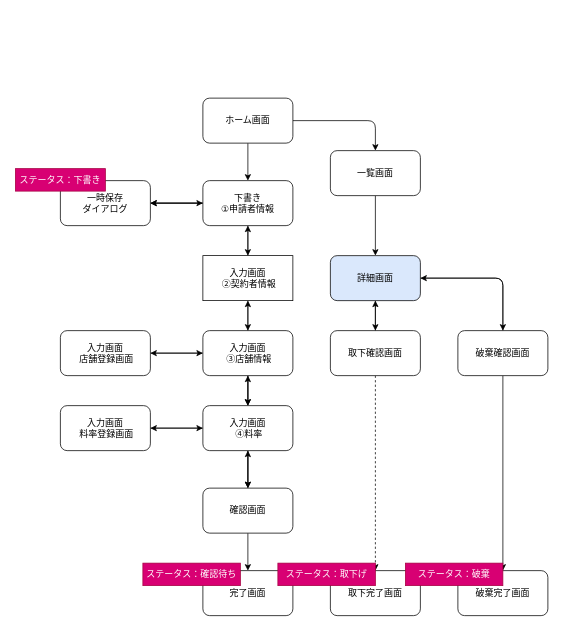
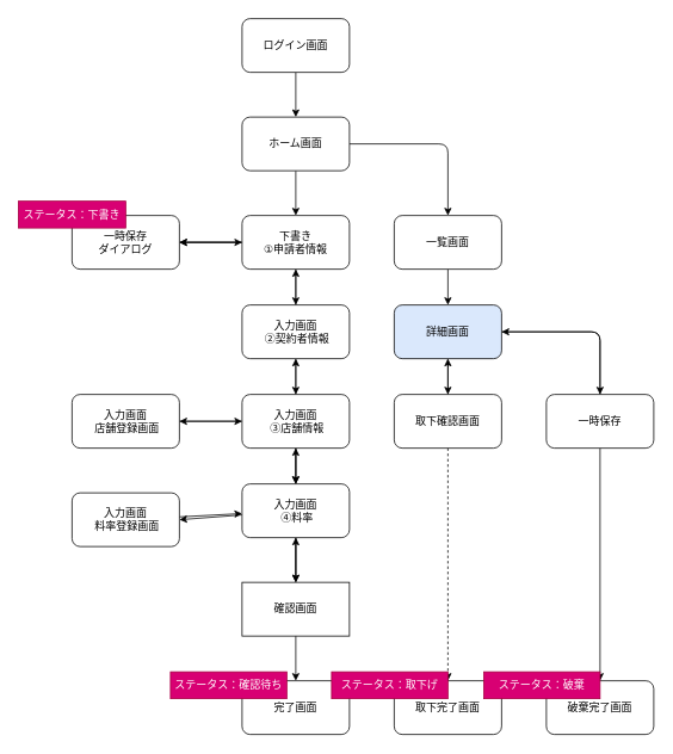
+ <mxCell id="3" value="ログイン画面" style="rounded=1;whiteSpace=wrap;html=1;" vertex="1" parent="1"><mxGeometry x="270" y="20" width="120" height="60" as="geometry" /></mxCell>
+ <mxCell id="2" value="" style="edgeStyle=none;html=1;" edge="1" parent="1" source="3" target="6"><mxGeometry relative="1" as="geometry" /></mxCell>
- <mxCell id="37" value="一覧画面" style="rounded=1;whiteSpace=wrap;html=1;" vertex="1" parent="1"><mxGeometry x="440" y="200" width="120" height="60" as="geometry" /></mxCell>
+ <mxCell id="37" value="一覧画面" style="rounded=1;whiteSpace=wrap;html=1;" vertex="1" parent="1"><mxGeometry x="440" y="240" width="120" height="60" as="geometry" /></mxCell>
- <mxCell id="13" value="入力画面&lt;br&gt;&amp;nbsp;②契約者情報" style="whiteSpace=wrap;html=1;rounded=0;" vertex="1" parent="1"><mxGeometry x="270" y="340" width="120" height="60" as="geometry" /></mxCell>
+ <mxCell id="13" value="入力画面&lt;br&gt;&amp;nbsp;②契約者情報" style="rounded=1;whiteSpace=wrap;html=1;" vertex="1" parent="1"><mxGeometry x="270" y="340" width="120" height="60" as="geometry" /></mxCell>
- <mxCell id="46" value="破棄確認画面" style="rounded=1;whiteSpace=wrap;html=1;" vertex="1" parent="1"><mxGeometry x="610" y="440" width="120" height="60" as="geometry" /></mxCell>
+ <mxCell id="46" value="一時保存" style="rounded=1;whiteSpace=wrap;html=1;" vertex="1" parent="1"><mxGeometry x="610" y="440" width="120" height="60" as="geometry" /></mxCell>
- <mxCell id="33" value="入力画面&lt;br&gt;&amp;nbsp;料率登録画面" style="rounded=1;whiteSpace=wrap;html=1;" vertex="1" parent="1"><mxGeometry x="80" y="540" width="120" height="60" as="geometry" /></mxCell>
+ <mxCell id="33" value="入力画面&lt;br&gt;&amp;nbsp;料率登録画面" style="rounded=1;whiteSpace=wrap;html=1;" vertex="1" parent="1"><mxGeometry x="80" y="550" width="120" height="60" as="geometry" /></mxCell>
- <mxCell id="26" value="確認画面" style="rounded=1;whiteSpace=wrap;html=1;" vertex="1" parent="1"><mxGeometry x="270" y="650" width="120" height="60" as="geometry" /></mxCell>
+ <mxCell id="26" value="確認画面" style="whiteSpace=wrap;html=1;rounded=0;" vertex="1" parent="1"><mxGeometry x="270" y="650" width="120" height="60" as="geometry" /></mxCell>
